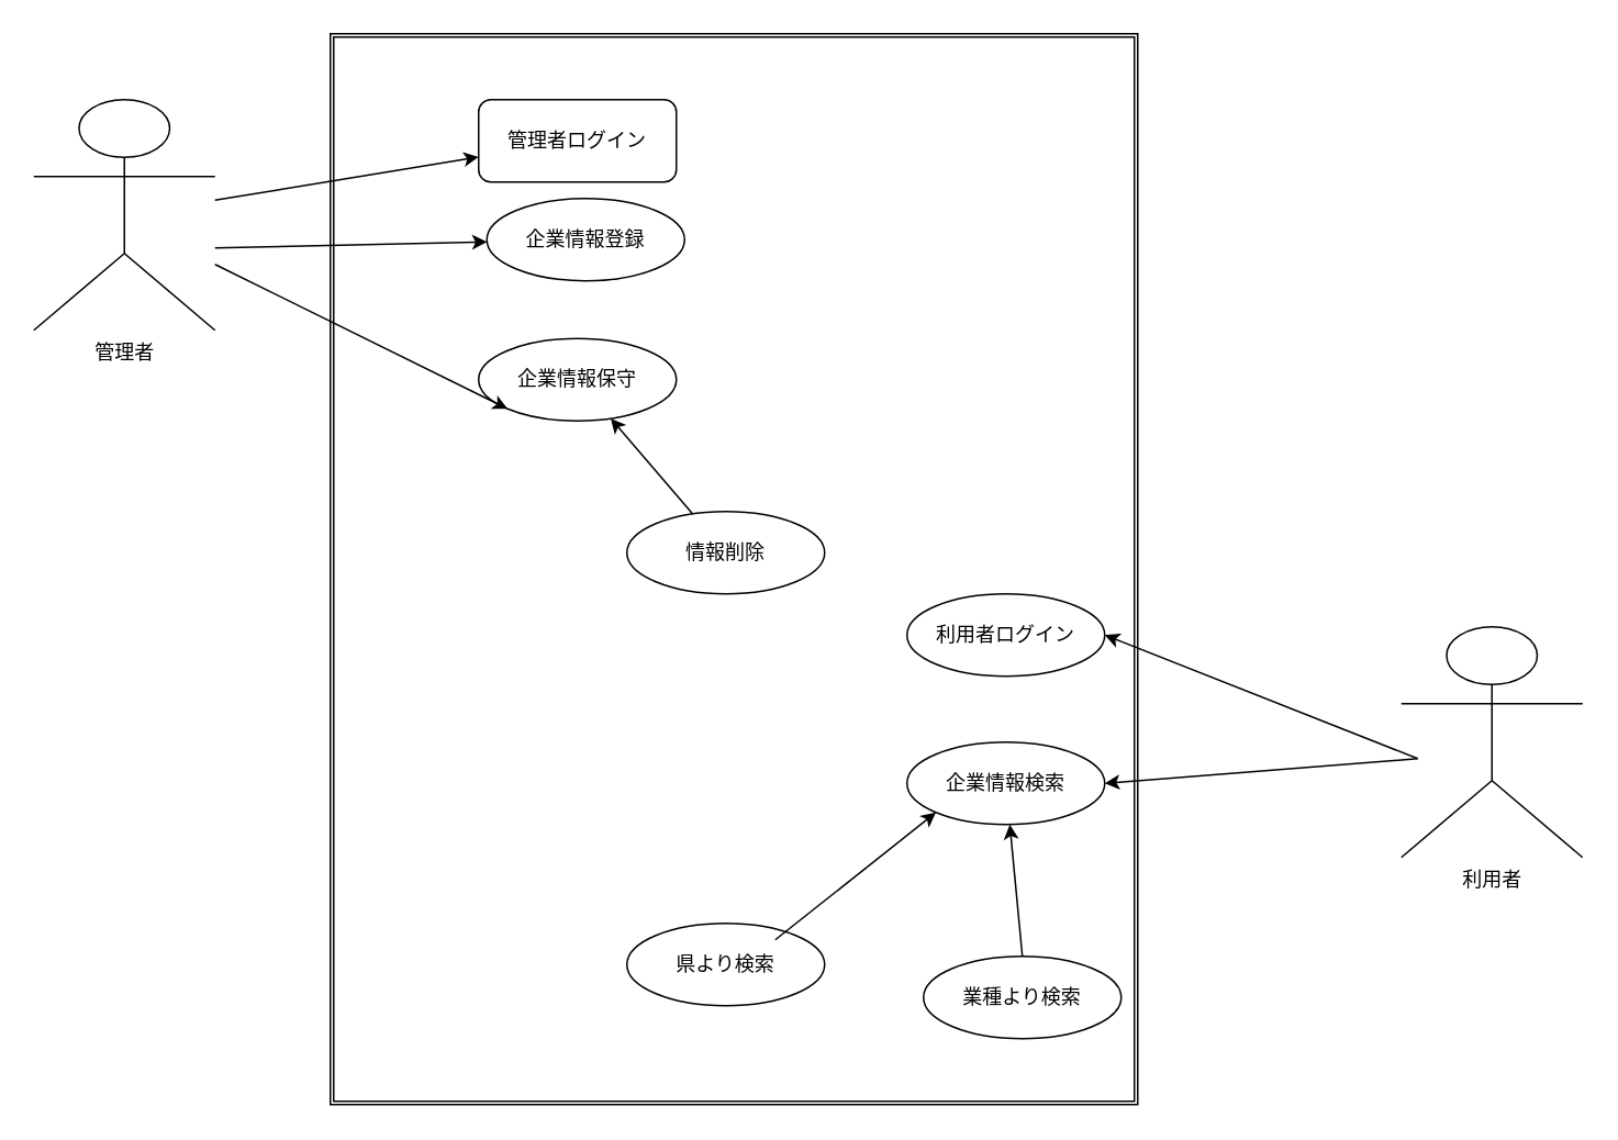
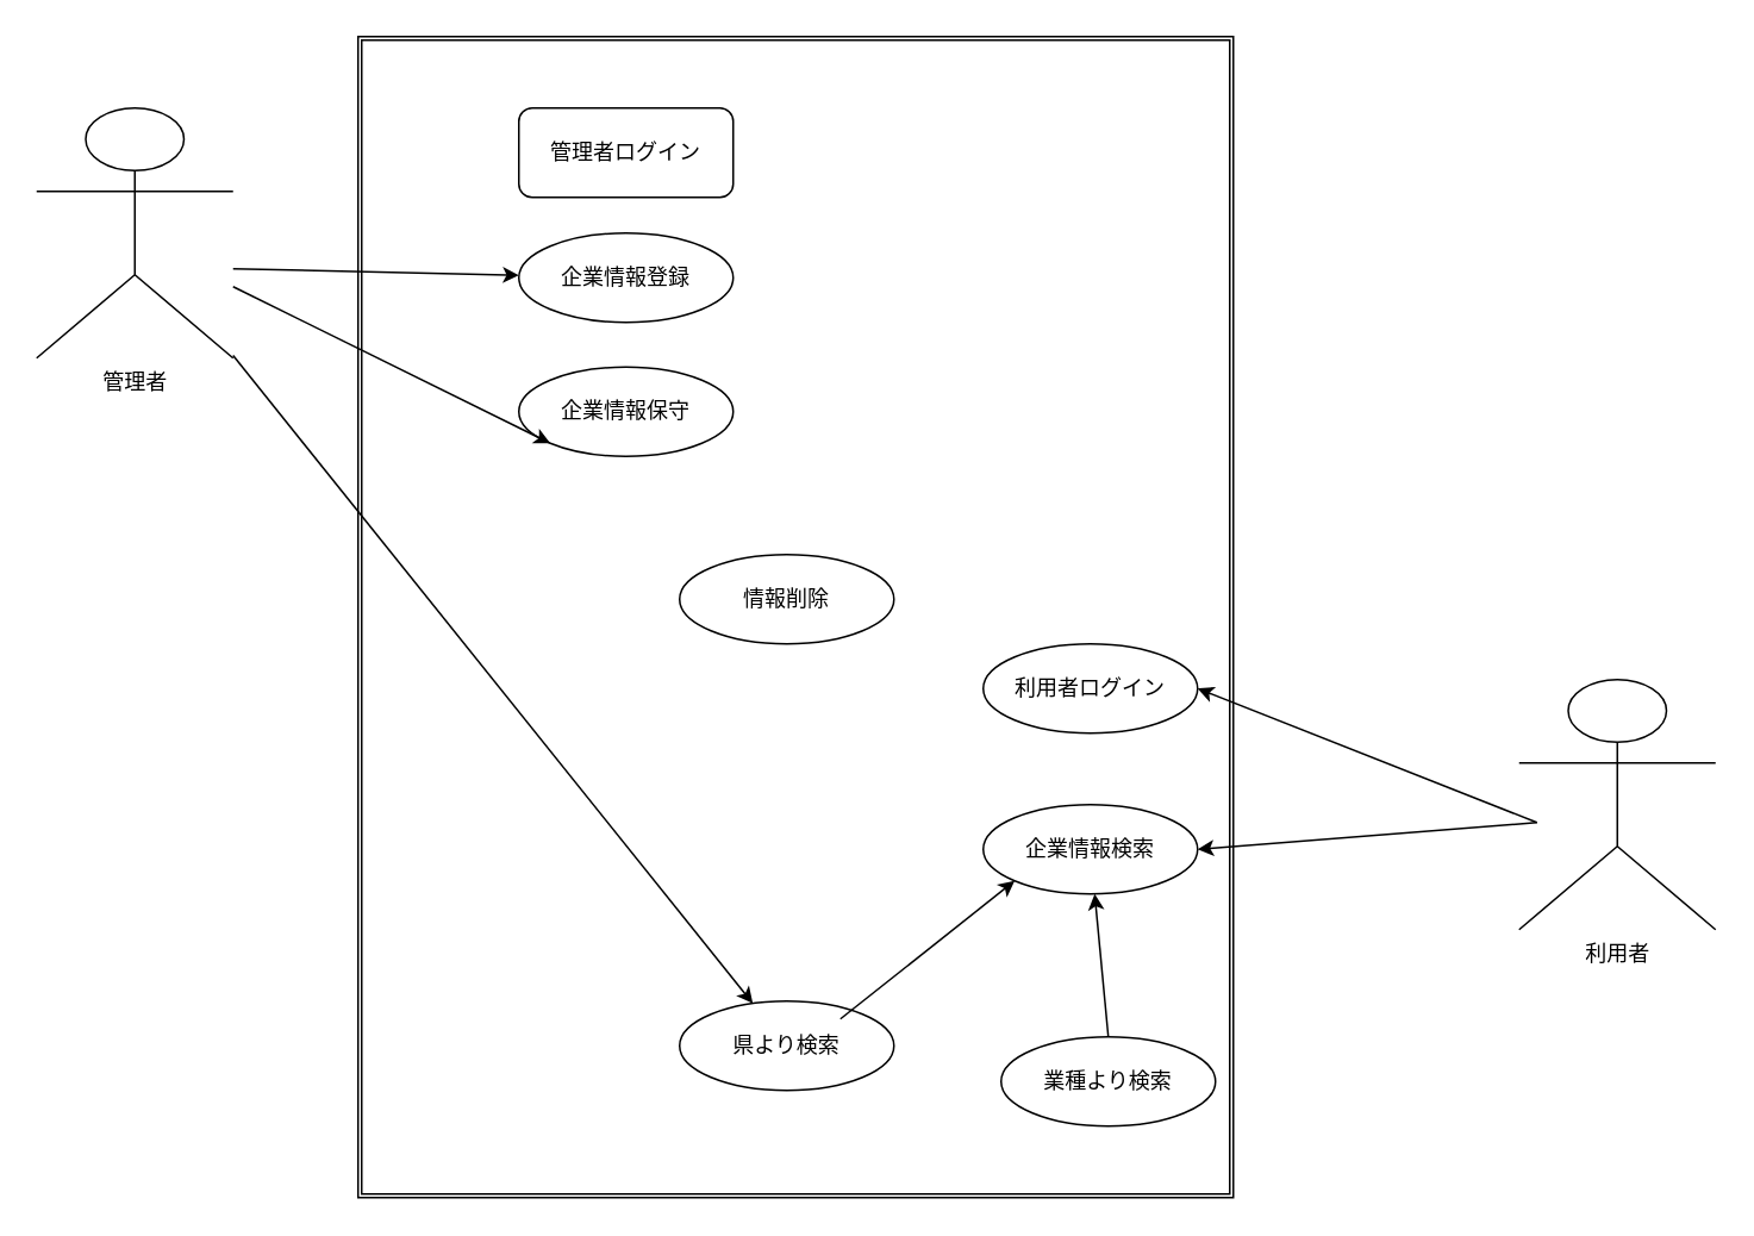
- <mxCell id="14" value="" style="edgeStyle=none;html=1;" edge="1" parent="1" source="15" target="4"><mxGeometry relative="1" as="geometry"><mxPoint x="230" y="210" as="targetPoint" /></mxGeometry></mxCell>
+ <mxCell id="14" value="" style="edgeStyle=none;html=1;" edge="1" parent="1" source="15" target="11"><mxGeometry relative="1" as="geometry"><mxPoint x="230" y="210" as="targetPoint" /></mxGeometry></mxCell>
- <mxCell id="5" value="企業情報登録" style="ellipse;whiteSpace=wrap;html=1;" vertex="1" parent="1"><mxGeometry x="295" y="120" width="120" height="50" as="geometry" /></mxCell>
+ <mxCell id="5" value="企業情報登録" style="ellipse;whiteSpace=wrap;html=1;" vertex="1" parent="1"><mxGeometry x="290" y="130" width="120" height="50" as="geometry" /></mxCell>
- <mxCell id="7" value="" style="edgeStyle=none;html=1;" edge="1" parent="1" source="8" target="6"><mxGeometry relative="1" as="geometry" /></mxCell>
